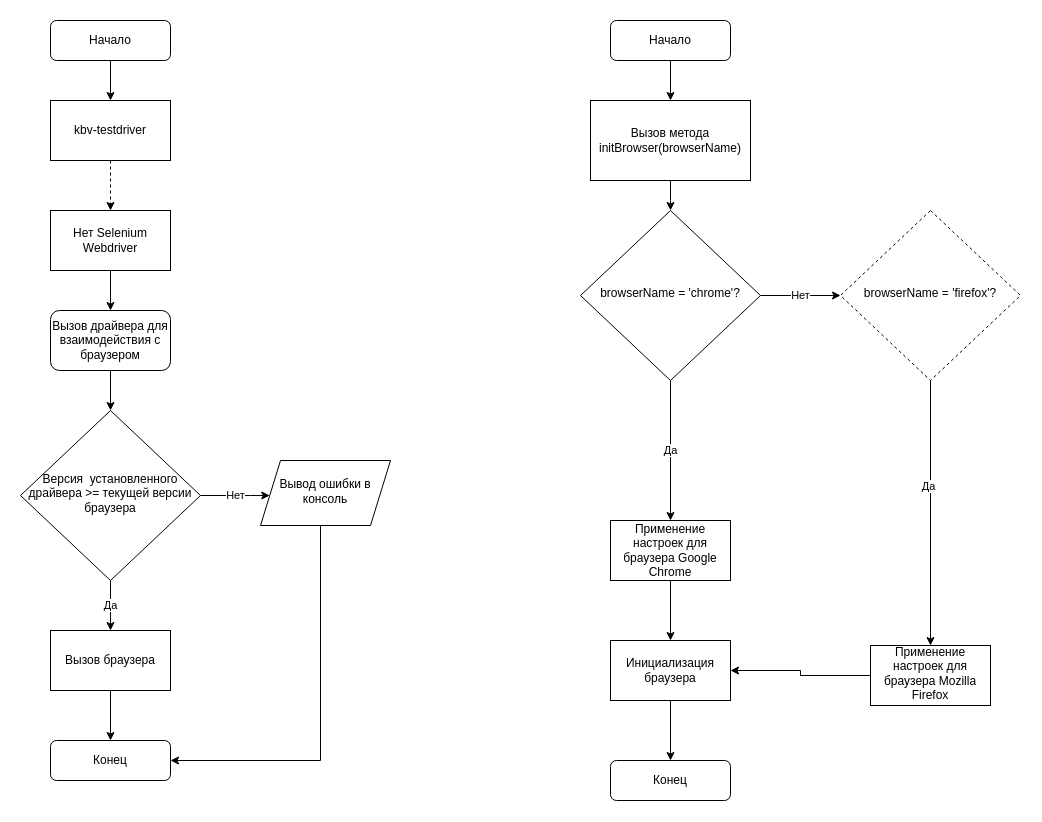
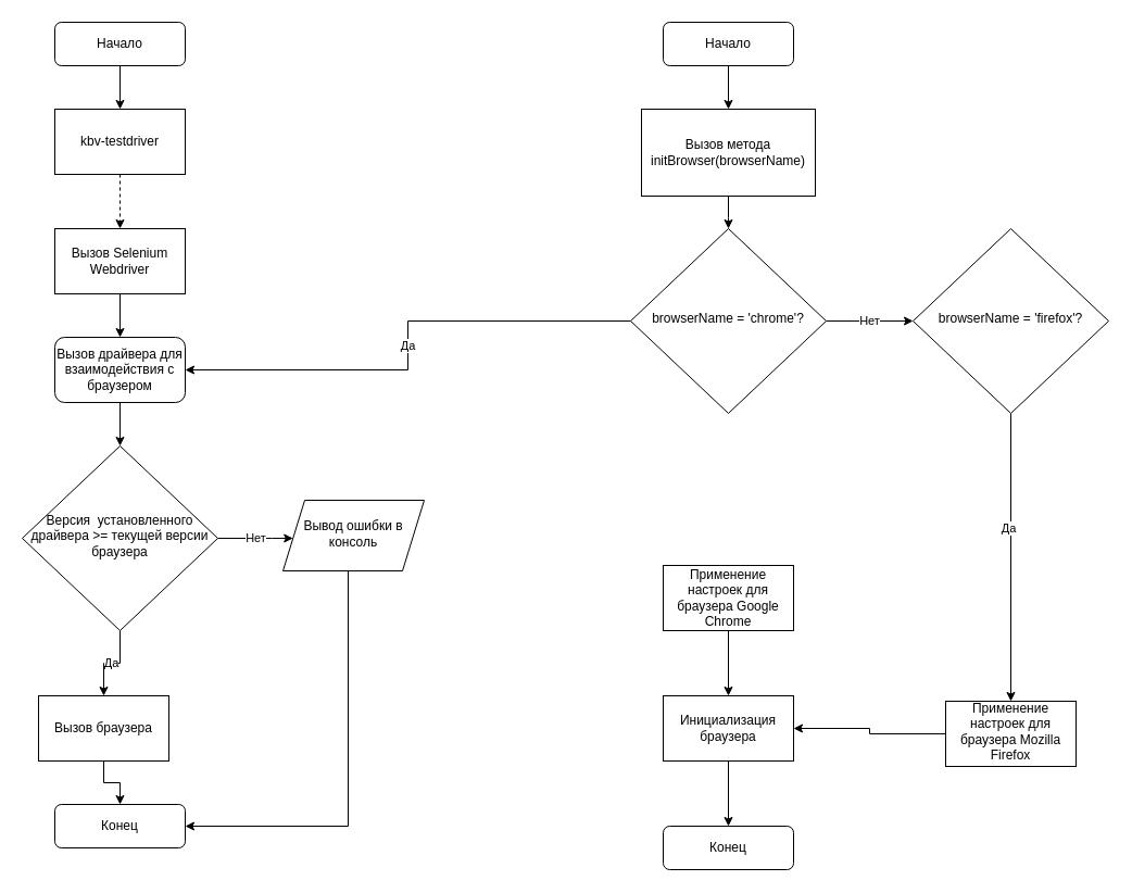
- <mxCell id="11" value="Нет Selenium Webdriver" style="rounded=0;whiteSpace=wrap;html=1;" vertex="1" parent="1"><mxGeometry x="50" y="210" width="120" height="60" as="geometry" /></mxCell>
+ <mxCell id="11" value="Вызов Selenium Webdriver" style="rounded=0;whiteSpace=wrap;html=1;" vertex="1" parent="1"><mxGeometry x="50" y="210" width="120" height="60" as="geometry" /></mxCell>
- <mxCell id="33" value="browserName = 'firefox'?" style="rhombus;whiteSpace=wrap;html=1;shadow=0;fontFamily=Helvetica;fontSize=12;align=center;strokeWidth=1;spacing=6;spacingTop=-4;dashed=1;" vertex="1" parent="1"><mxGeometry x="840" y="210" width="180" height="170" as="geometry" /></mxCell>
+ <mxCell id="33" value="browserName = 'firefox'?" style="rhombus;whiteSpace=wrap;html=1;shadow=0;fontFamily=Helvetica;fontSize=12;align=center;strokeWidth=1;spacing=6;spacingTop=-4;" vertex="1" parent="1"><mxGeometry x="840" y="210" width="180" height="170" as="geometry" /></mxCell>
- <mxCell id="20" value="Да" style="edgeStyle=orthogonalEdgeStyle;rounded=0;orthogonalLoop=1;jettySize=auto;html=1;" edge="1" parent="1" source="22" target="28"><mxGeometry relative="1" as="geometry" /></mxCell>
+ <mxCell id="20" value="Да" style="edgeStyle=orthogonalEdgeStyle;rounded=0;orthogonalLoop=1;jettySize=auto;html=1;" edge="1" parent="1" source="22" target="13"><mxGeometry relative="1" as="geometry" /></mxCell>
- <mxCell id="15" value="Вызов браузера" style="whiteSpace=wrap;html=1;rounded=0;" vertex="1" parent="1"><mxGeometry x="50" y="630" width="120" height="60" as="geometry" /></mxCell>
+ <mxCell id="15" value="Вызов браузера" style="whiteSpace=wrap;html=1;rounded=0;" vertex="1" parent="1"><mxGeometry x="35" y="640" width="120" height="60" as="geometry" /></mxCell>
